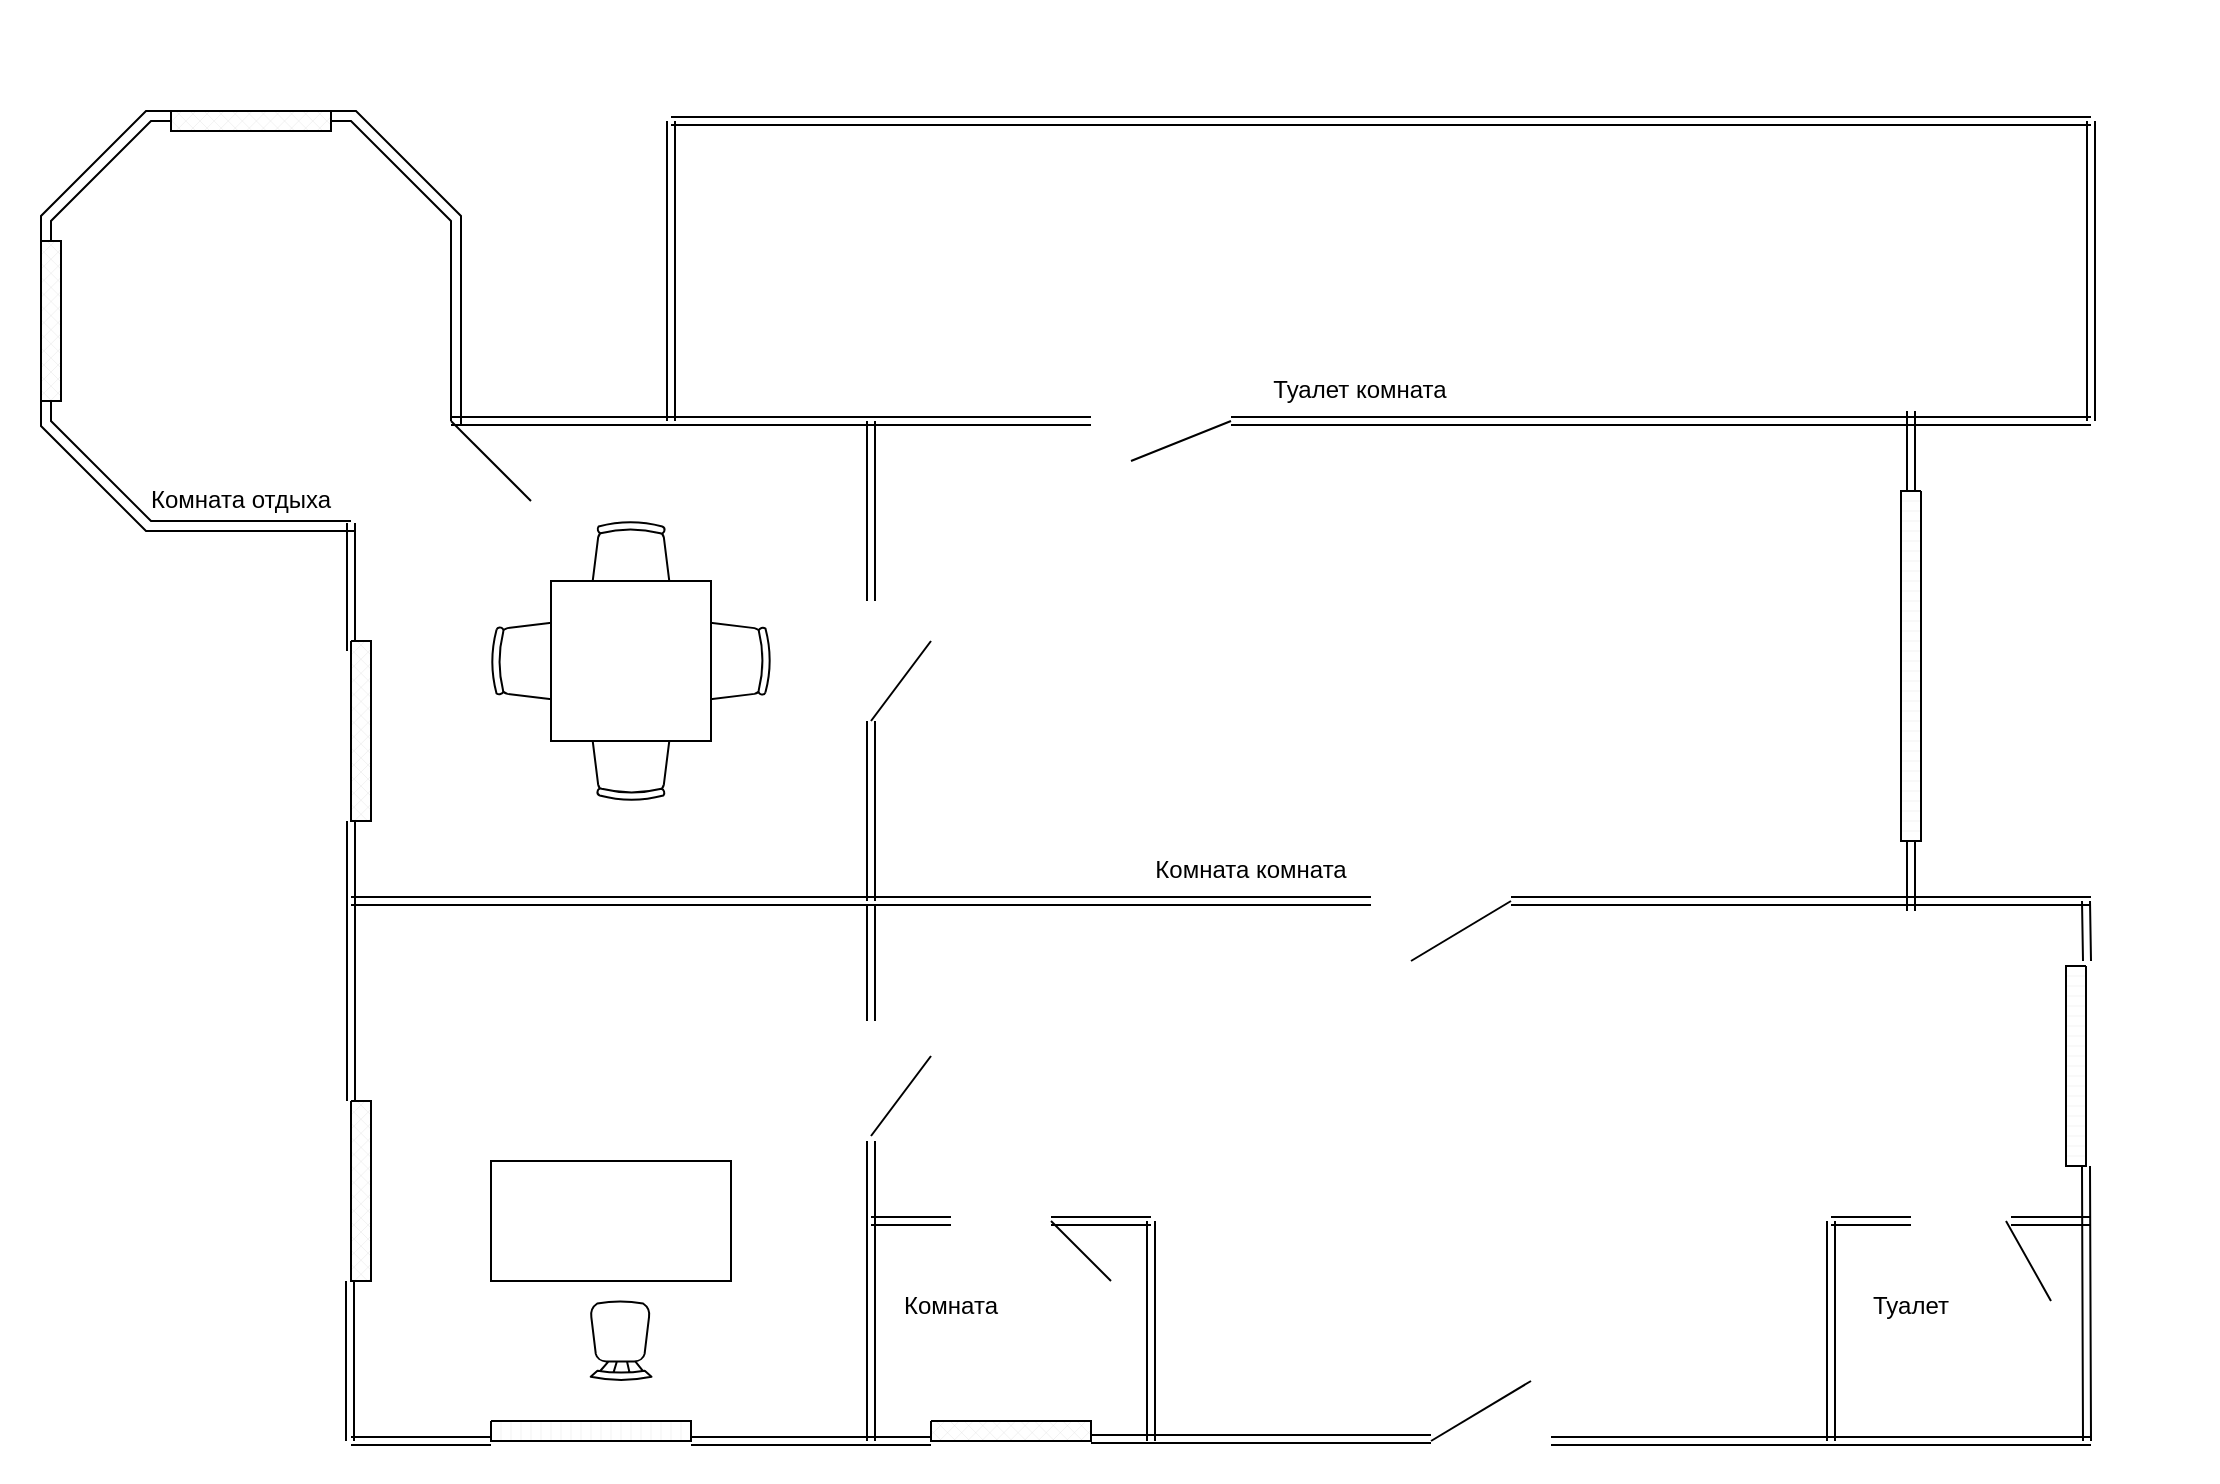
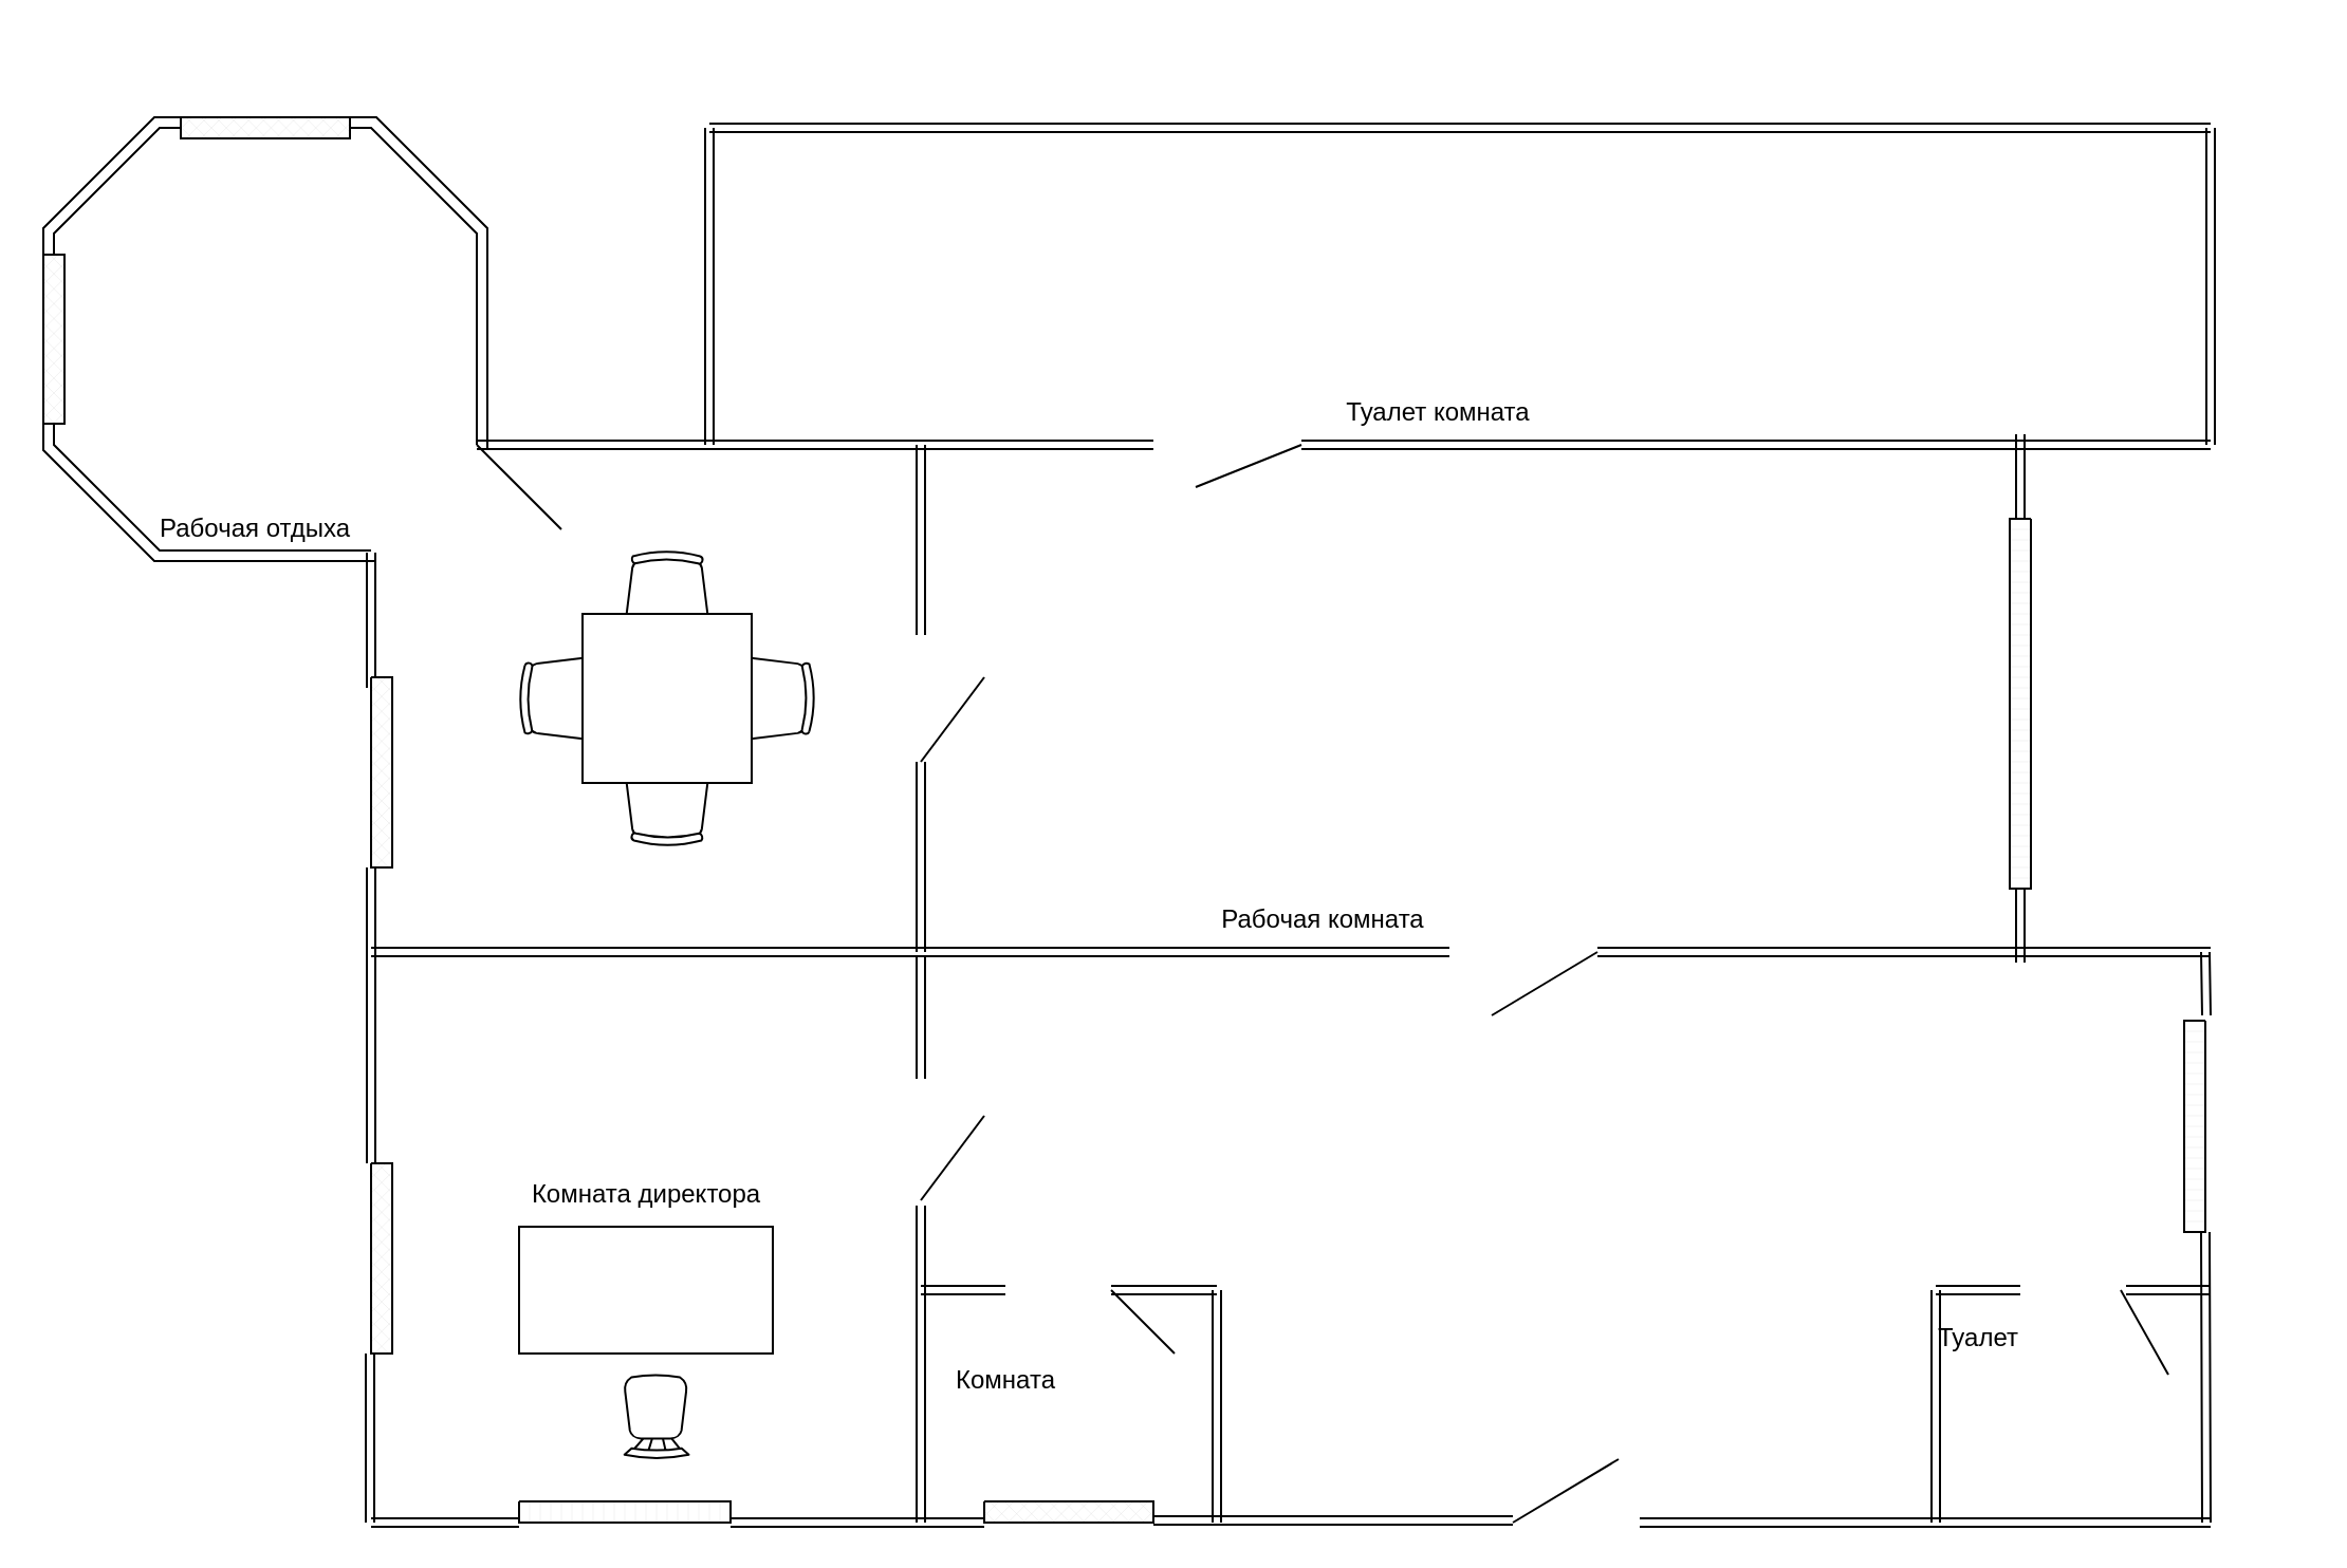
- <mxCell id="60" value="Комната отдыха" style="text;html=1;align=center;verticalAlign=middle;resizable=0;points=[];autosize=1;strokeColor=none;fillColor=none;" vertex="1" parent="1"><mxGeometry x="65" y="235" width="110" height="30" as="geometry" /></mxCell>
+ <mxCell id="60" value="Рабочая отдыха" style="text;html=1;align=center;verticalAlign=middle;resizable=0;points=[];autosize=1;strokeColor=none;fillColor=none;" vertex="1" parent="1"><mxGeometry x="65" y="235" width="110" height="30" as="geometry" /></mxCell>
- <mxCell id="58" value="Комната комната" style="text;html=1;align=center;verticalAlign=middle;resizable=0;points=[];autosize=1;strokeColor=none;fillColor=none;" vertex="1" parent="1"><mxGeometry x="565" y="420" width="120" height="30" as="geometry" /></mxCell>
+ <mxCell id="58" value="Рабочая комната" style="text;html=1;align=center;verticalAlign=middle;resizable=0;points=[];autosize=1;strokeColor=none;fillColor=none;" vertex="1" parent="1"><mxGeometry x="565" y="420" width="120" height="30" as="geometry" /></mxCell>
+ <mxCell id="59" value="Комната директора" style="text;html=1;align=center;verticalAlign=middle;resizable=0;points=[];autosize=1;strokeColor=none;fillColor=none;" vertex="1" parent="1"><mxGeometry x="240" y="550" width="130" height="30" as="geometry" /></mxCell>
- <mxCell id="62" value="Туалет" style="text;html=1;align=center;verticalAlign=middle;resizable=0;points=[];autosize=1;strokeColor=none;fillColor=none;" vertex="1" parent="1"><mxGeometry x="925" y="638" width="60" height="30" as="geometry" /></mxCell>
+ <mxCell id="62" value="Туалет" style="text;html=1;align=center;verticalAlign=middle;resizable=0;points=[];autosize=1;strokeColor=none;fillColor=none;" vertex="1" parent="1"><mxGeometry x="905" y="618" width="60" height="30" as="geometry" /></mxCell>
